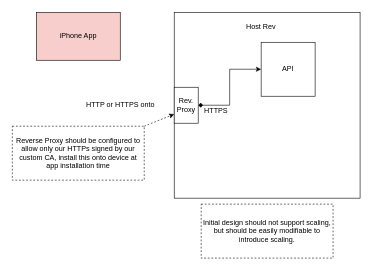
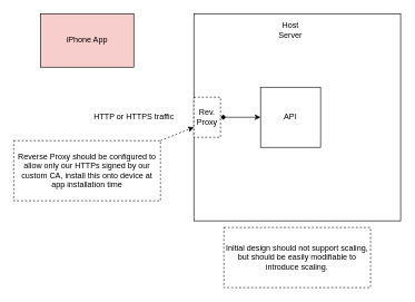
- <mxCell id="11" value="Host Rev" style="text;html=1;align=center;verticalAlign=middle;whiteSpace=wrap;rounded=0;" vertex="1" parent="1"><mxGeometry x="405" y="30" width="60" height="30" as="geometry" /></mxCell>
+ <mxCell id="11" value="Host Server" style="text;html=1;align=center;verticalAlign=middle;whiteSpace=wrap;rounded=0;" vertex="1" parent="1"><mxGeometry x="405" y="30" width="60" height="30" as="geometry" /></mxCell>
- <mxCell id="4" value="API" style="rounded=0;whiteSpace=wrap;html=1;" vertex="1" parent="1"><mxGeometry x="435" y="70" width="90" height="90" as="geometry" /></mxCell>
+ <mxCell id="4" value="API" style="rounded=0;whiteSpace=wrap;html=1;" vertex="1" parent="1"><mxGeometry x="390" y="130" width="90" height="90" as="geometry" /></mxCell>
- <mxCell id="10" value="HTTP or HTTPS onto" style="text;html=1;align=center;verticalAlign=middle;resizable=0;points=[];autosize=1;strokeColor=none;fillColor=none;" vertex="1" parent="1"><mxGeometry x="130" y="160" width="140" height="30" as="geometry" /></mxCell>
+ <mxCell id="10" value="HTTP or HTTPS traffic" style="text;html=1;align=center;verticalAlign=middle;resizable=0;points=[];autosize=1;strokeColor=none;fillColor=none;" vertex="1" parent="1"><mxGeometry x="130" y="160" width="140" height="30" as="geometry" /></mxCell>
- <mxCell id="6" value="Rev. Proxy" style="rounded=0;whiteSpace=wrap;html=1;" vertex="1" parent="1"><mxGeometry x="290" y="145" width="40" height="60" as="geometry" /></mxCell>
+ <mxCell id="6" value="Rev. Proxy" style="rounded=0;whiteSpace=wrap;html=1;dashed=1;" vertex="1" parent="1"><mxGeometry x="290" y="145" width="40" height="60" as="geometry" /></mxCell>
- <mxCell id="7" value="HTTPS" style="text;html=1;align=center;verticalAlign=middle;whiteSpace=wrap;rounded=0;" vertex="1" parent="1"><mxGeometry x="330" y="170" width="60" height="30" as="geometry" /></mxCell>
